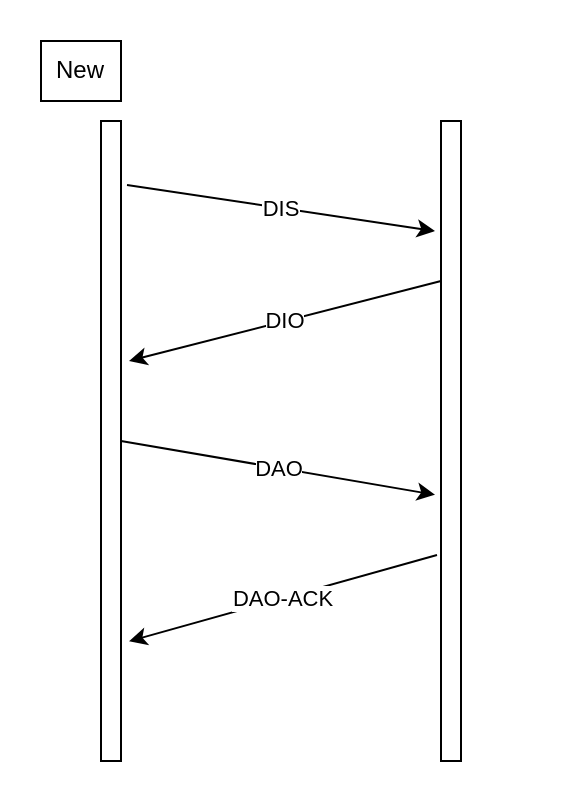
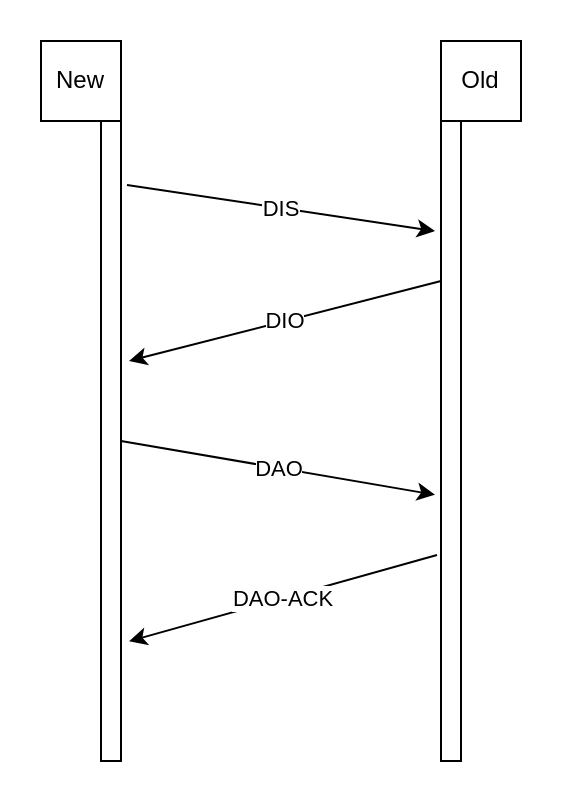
- <mxCell id="2" value="New" style="rounded=0;whiteSpace=wrap;html=1;" vertex="1" parent="1"><mxGeometry x="20" y="20" width="40" height="30" as="geometry" /></mxCell>
+ <mxCell id="2" value="New" style="rounded=0;whiteSpace=wrap;html=1;" vertex="1" parent="1"><mxGeometry x="20" y="20" width="40" height="40" as="geometry" /></mxCell>
+ <mxCell id="3" value="Old" style="rounded=0;whiteSpace=wrap;html=1;" vertex="1" parent="1"><mxGeometry x="220" y="20" width="40" height="40" as="geometry" /></mxCell>
